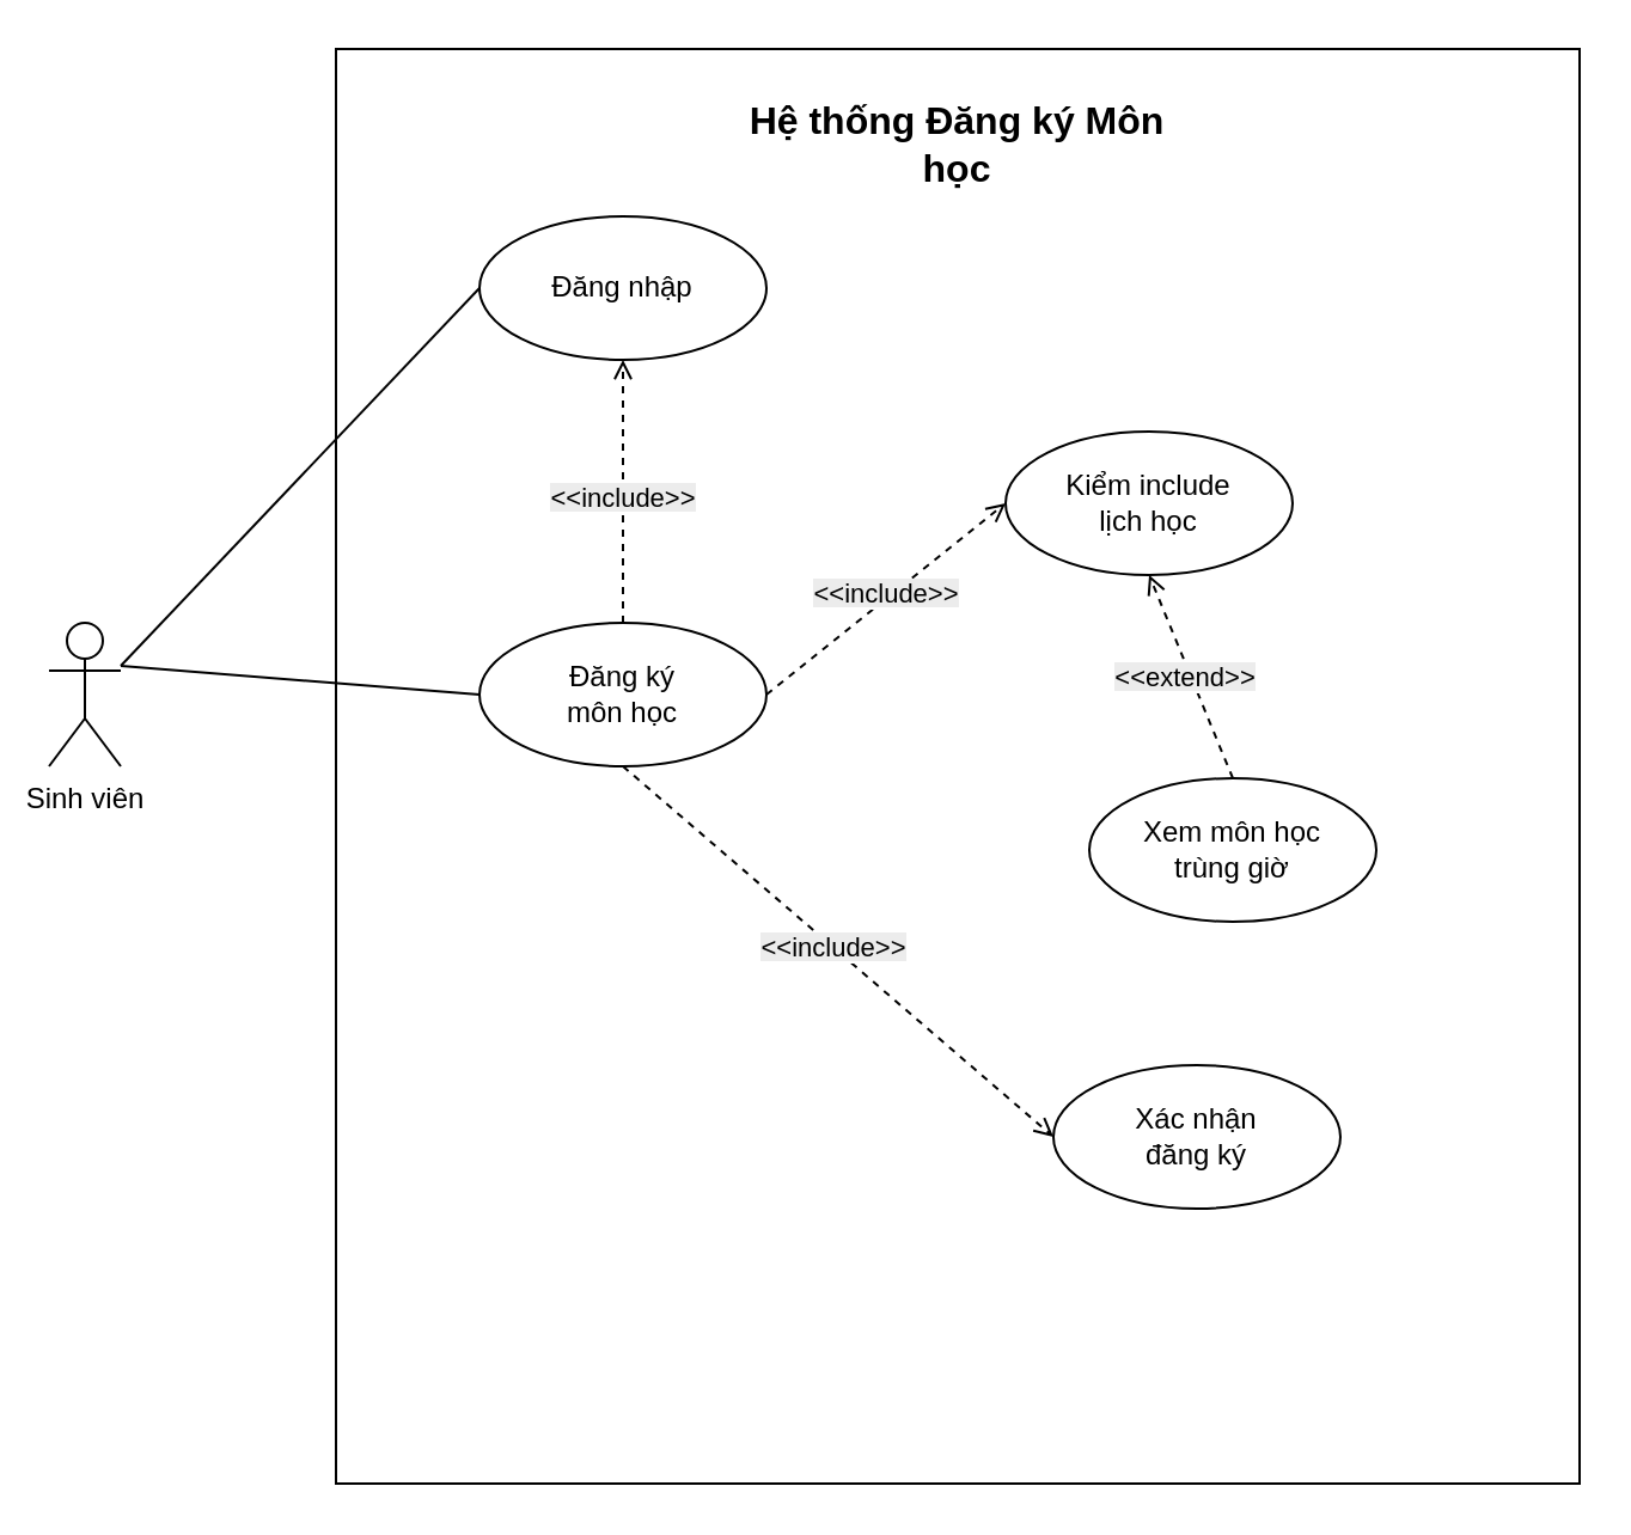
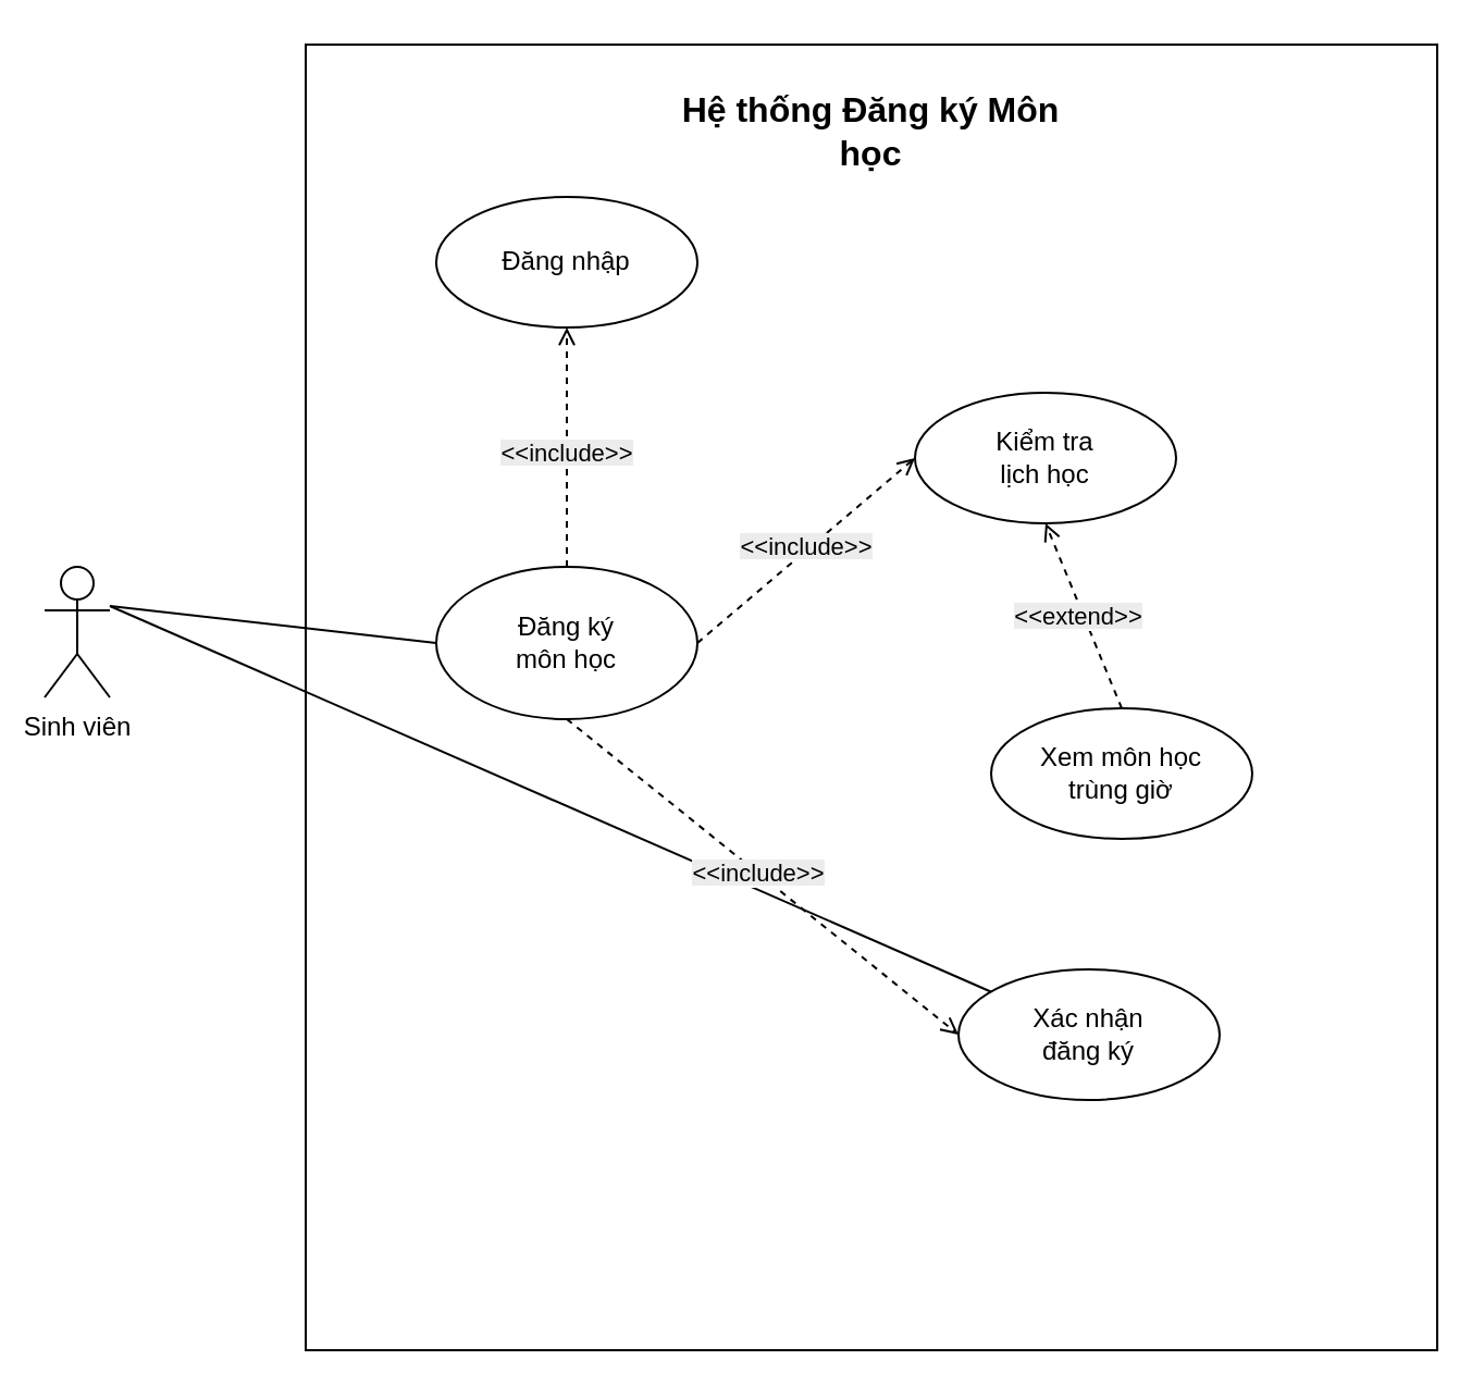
- <mxCell id="10" value="" style="endArrow=none;html=1;exitX=1;exitY=0.3;exitDx=0;exitDy=0;exitPerimeter=0;entryX=0;entryY=0.5;entryDx=0;entryDy=0;" edge="1" parent="1" source="4" target="5"><mxGeometry width="50" height="50" relative="1" as="geometry"><mxPoint x="360" y="340" as="sourcePoint" /><mxPoint x="410" y="290" as="targetPoint" /></mxGeometry></mxCell>
+ <mxCell id="10" value="" style="endArrow=none;html=1;exitX=1;exitY=0.3;exitDx=0;exitDy=0;exitPerimeter=0;" edge="1" parent="1" source="4" target="9"><mxGeometry width="50" height="50" relative="1" as="geometry"><mxPoint x="360" y="340" as="sourcePoint" /><mxPoint x="410" y="290" as="targetPoint" /></mxGeometry></mxCell>
- <mxCell id="7" value="Kiểm include&#10;lịch học" style="ellipse;whiteSpace=wrap;html=1;" vertex="1" parent="1"><mxGeometry x="420" y="180" width="120" height="60" as="geometry" /></mxCell>
+ <mxCell id="7" value="Kiểm tra&#10;lịch học" style="ellipse;whiteSpace=wrap;html=1;" vertex="1" parent="1"><mxGeometry x="420" y="180" width="120" height="60" as="geometry" /></mxCell>
- <mxCell id="6" value="Đăng ký&#10;môn học" style="ellipse;whiteSpace=wrap;html=1;" vertex="1" parent="1"><mxGeometry x="200" y="260" width="120" height="60" as="geometry" /></mxCell>
+ <mxCell id="6" value="Đăng ký&#10;môn học" style="ellipse;whiteSpace=wrap;html=1;" vertex="1" parent="1"><mxGeometry x="200" y="260" width="120" height="70" as="geometry" /></mxCell>
